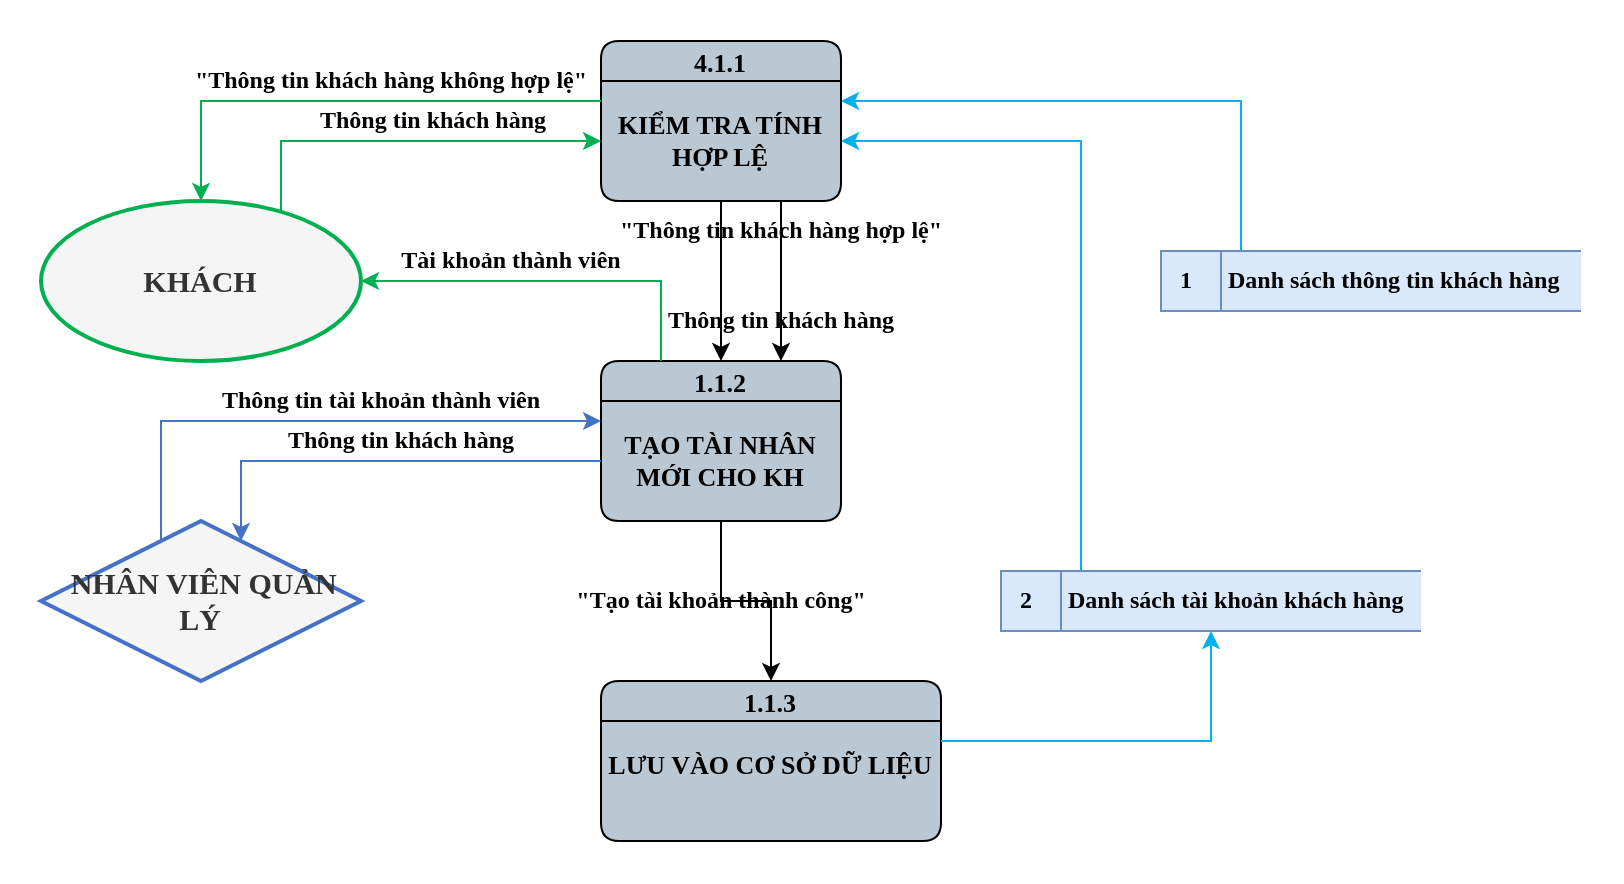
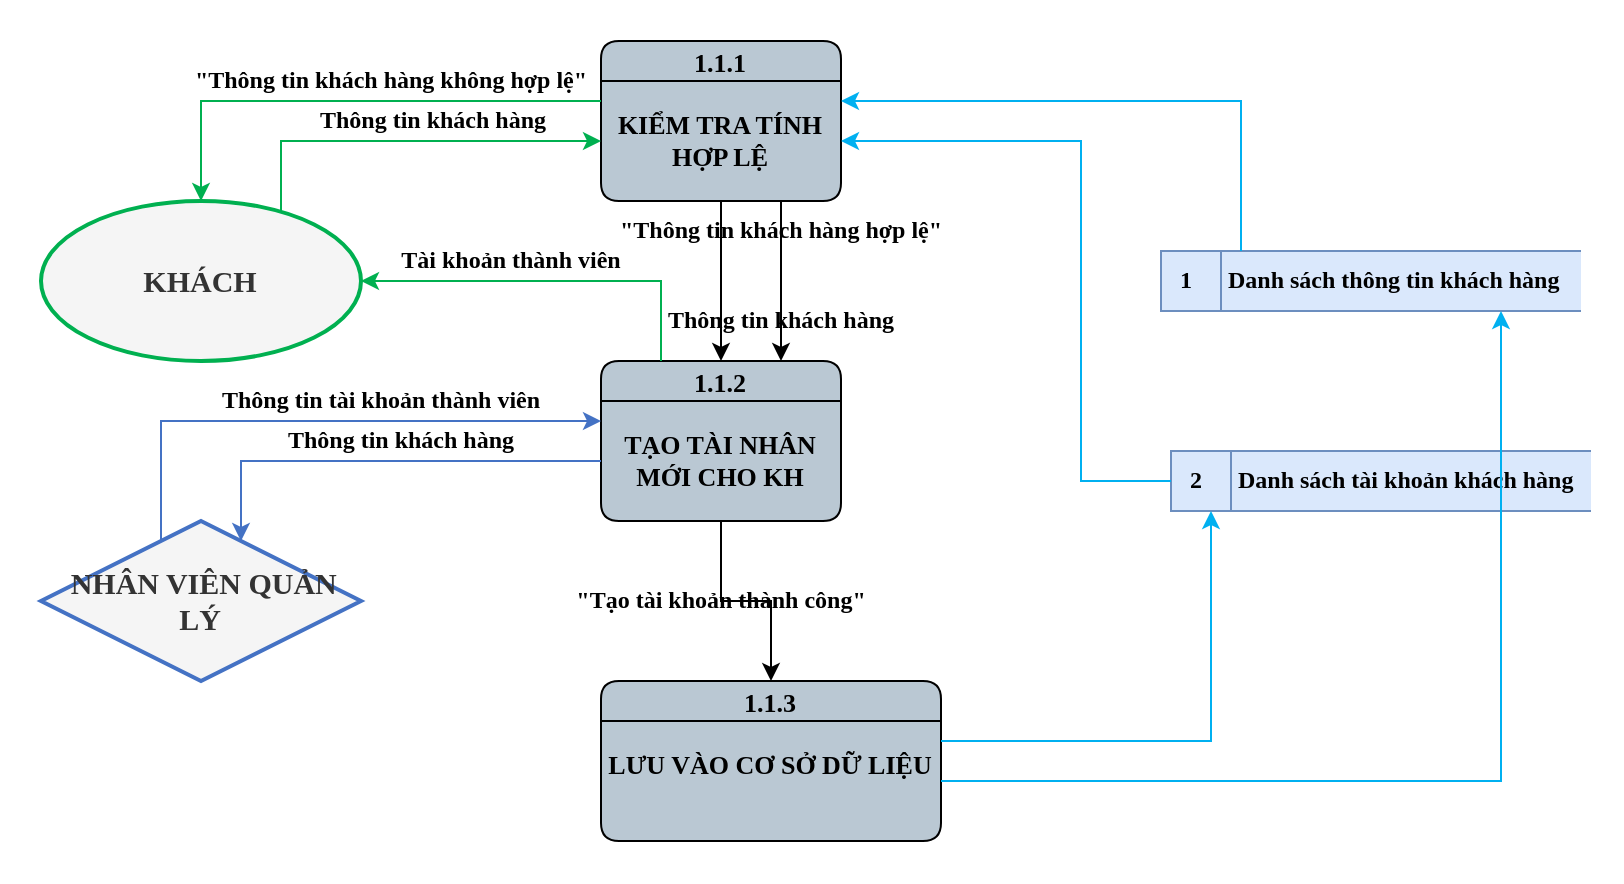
- <mxCell id="2" value="4.1.1&#10;&#10;KIỂM TRA TÍNH HỢP LỆ" style="swimlane;fontStyle=1;childLayout=stackLayout;horizontal=1;startSize=20;fillColor=#bac8d3;horizontalStack=0;resizeParent=1;resizeParentMax=0;resizeLast=0;collapsible=0;marginBottom=0;swimlaneFillColor=#bac8d3;fontSize=13;whiteSpace=wrap;gradientColor=none;rounded=1;glass=0;verticalAlign=top;spacing=-1;fontFamily=Times New Roman;" parent="1" vertex="1"><mxGeometry x="300" y="20" width="120" height="80" as="geometry" /></mxCell>
+ <mxCell id="2" value="1.1.1&#10;&#10;KIỂM TRA TÍNH HỢP LỆ" style="swimlane;fontStyle=1;childLayout=stackLayout;horizontal=1;startSize=20;fillColor=#bac8d3;horizontalStack=0;resizeParent=1;resizeParentMax=0;resizeLast=0;collapsible=0;marginBottom=0;swimlaneFillColor=#bac8d3;fontSize=13;whiteSpace=wrap;gradientColor=none;rounded=1;glass=0;verticalAlign=top;spacing=-1;fontFamily=Times New Roman;" parent="1" vertex="1"><mxGeometry x="300" y="20" width="120" height="80" as="geometry" /></mxCell>
- <mxCell id="7" value="2&lt;span style=&quot;white-space: pre; font-size: 12px;&quot;&gt;&#09;&lt;/span&gt;Danh sách tài khoản khách hàng" style="html=1;dashed=0;whiteSpace=wrap;shape=mxgraph.dfd.dataStoreID;align=left;spacingLeft=8;points=[[0,0],[0.5,0],[1,0],[0,0.5],[1,0.5],[0,1],[0.5,1],[1,1]];fontSize=12;verticalAlign=middle;fillColor=#dae8fc;fontStyle=1;fontFamily=Times New Roman;strokeColor=#6c8ebf;" parent="1" vertex="1"><mxGeometry x="500" y="285" width="210" height="30" as="geometry" /></mxCell>
+ <mxCell id="7" value="2&lt;span style=&quot;white-space: pre; font-size: 12px;&quot;&gt;&#09;&lt;/span&gt;Danh sách tài khoản khách hàng" style="html=1;dashed=0;whiteSpace=wrap;shape=mxgraph.dfd.dataStoreID;align=left;spacingLeft=8;points=[[0,0],[0.5,0],[1,0],[0,0.5],[1,0.5],[0,1],[0.5,1],[1,1]];fontSize=12;verticalAlign=middle;fillColor=#dae8fc;fontStyle=1;fontFamily=Times New Roman;strokeColor=#6c8ebf;" parent="1" vertex="1"><mxGeometry x="585" y="225" width="210" height="30" as="geometry" /></mxCell>
+ <mxCell id="26" value="" style="endArrow=classic;html=1;rounded=0;edgeStyle=orthogonalEdgeStyle;strokeColor=#00b0f0;fontSize=12;jumpStyle=arc;fontFamily=Times New Roman;fontStyle=1" parent="1" source="6" target="8" edge="1"><mxGeometry width="50" height="50" relative="1" as="geometry"><mxPoint x="430" y="395" as="sourcePoint" /><mxPoint x="655" y="340" as="targetPoint" /><Array as="points"><mxPoint x="750" y="390" /></Array></mxGeometry></mxCell>
